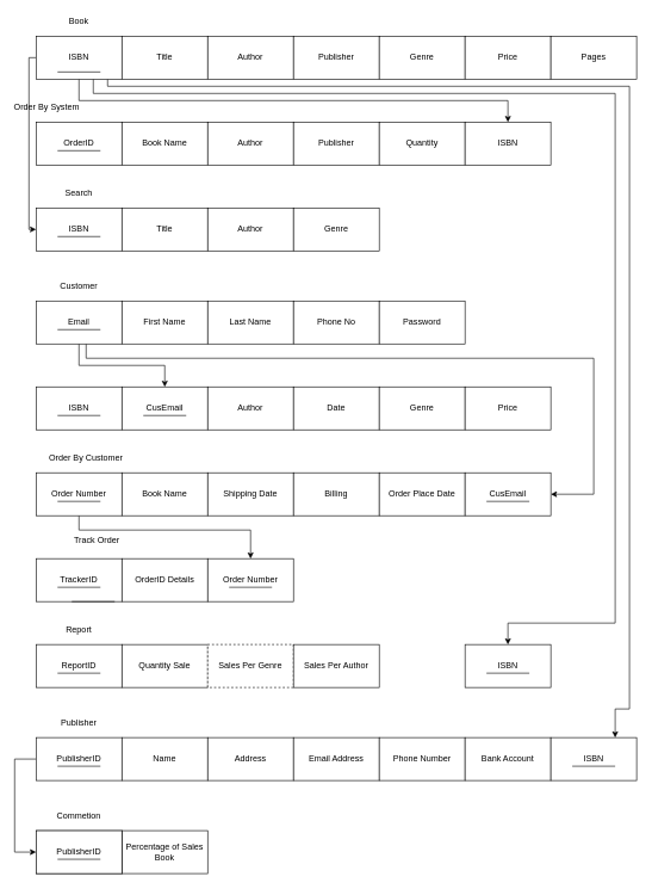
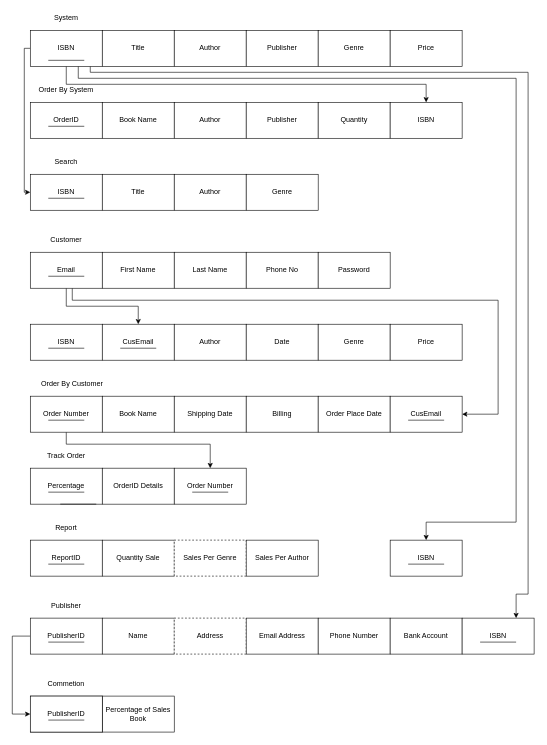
- <mxCell id="13" value="Book" style="text;html=1;strokeColor=none;fillColor=none;align=center;verticalAlign=middle;whiteSpace=wrap;rounded=0;" vertex="1" parent="1"><mxGeometry x="60" y="20" width="100" height="20" as="geometry" /></mxCell>
+ <mxCell id="13" value="System" style="text;html=1;strokeColor=none;fillColor=none;align=center;verticalAlign=middle;whiteSpace=wrap;rounded=0;" vertex="1" parent="1"><mxGeometry x="60" y="20" width="100" height="20" as="geometry" /></mxCell>
- <mxCell id="12" value="Pages" style="rounded=0;whiteSpace=wrap;html=1;" vertex="1" parent="1"><mxGeometry x="770" y="50" width="120" height="60" as="geometry" /></mxCell>
- <mxCell id="20" value="Order By System" style="text;html=1;strokeColor=none;fillColor=none;align=center;verticalAlign=middle;whiteSpace=wrap;rounded=0;" vertex="1" parent="1"><mxGeometry x="15" y="140" width="100" height="20" as="geometry" /></mxCell>
+ <mxCell id="20" value="Order By System" style="text;html=1;strokeColor=none;fillColor=none;align=center;verticalAlign=middle;whiteSpace=wrap;rounded=0;" vertex="1" parent="1"><mxGeometry x="60" y="140" width="100" height="20" as="geometry" /></mxCell>
- <mxCell id="51" value="Track Order" style="text;html=1;strokeColor=none;fillColor=none;align=center;verticalAlign=middle;whiteSpace=wrap;rounded=0;" vertex="1" parent="1"><mxGeometry x="85" y="745" width="100" height="20" as="geometry" /></mxCell>
+ <mxCell id="51" value="Track Order" style="text;html=1;strokeColor=none;fillColor=none;align=center;verticalAlign=middle;whiteSpace=wrap;rounded=0;" vertex="1" parent="1"><mxGeometry x="60" y="750" width="100" height="20" as="geometry" /></mxCell>
- <mxCell id="48" value="TrackerID" style="rounded=0;whiteSpace=wrap;html=1;" vertex="1" parent="1"><mxGeometry x="50" y="780" width="120" height="60" as="geometry" /></mxCell>
+ <mxCell id="48" value="Percentage" style="rounded=0;whiteSpace=wrap;html=1;" vertex="1" parent="1"><mxGeometry x="50" y="780" width="120" height="60" as="geometry" /></mxCell>
- <mxCell id="63" value="Address" style="rounded=0;whiteSpace=wrap;html=1;" vertex="1" parent="1"><mxGeometry x="290" y="1030" width="120" height="60" as="geometry" /></mxCell>
+ <mxCell id="63" value="Address" style="rounded=0;whiteSpace=wrap;html=1;dashed=1;" vertex="1" parent="1"><mxGeometry x="290" y="1030" width="120" height="60" as="geometry" /></mxCell>
